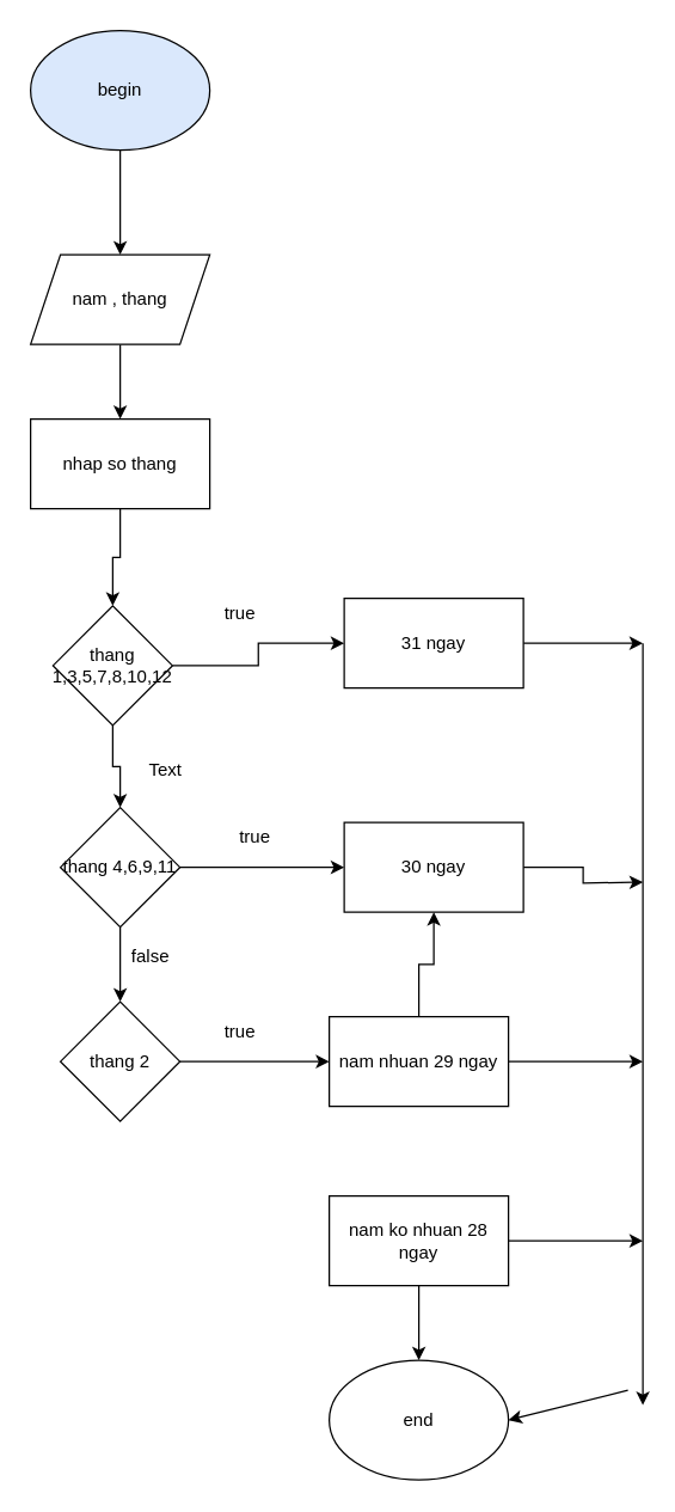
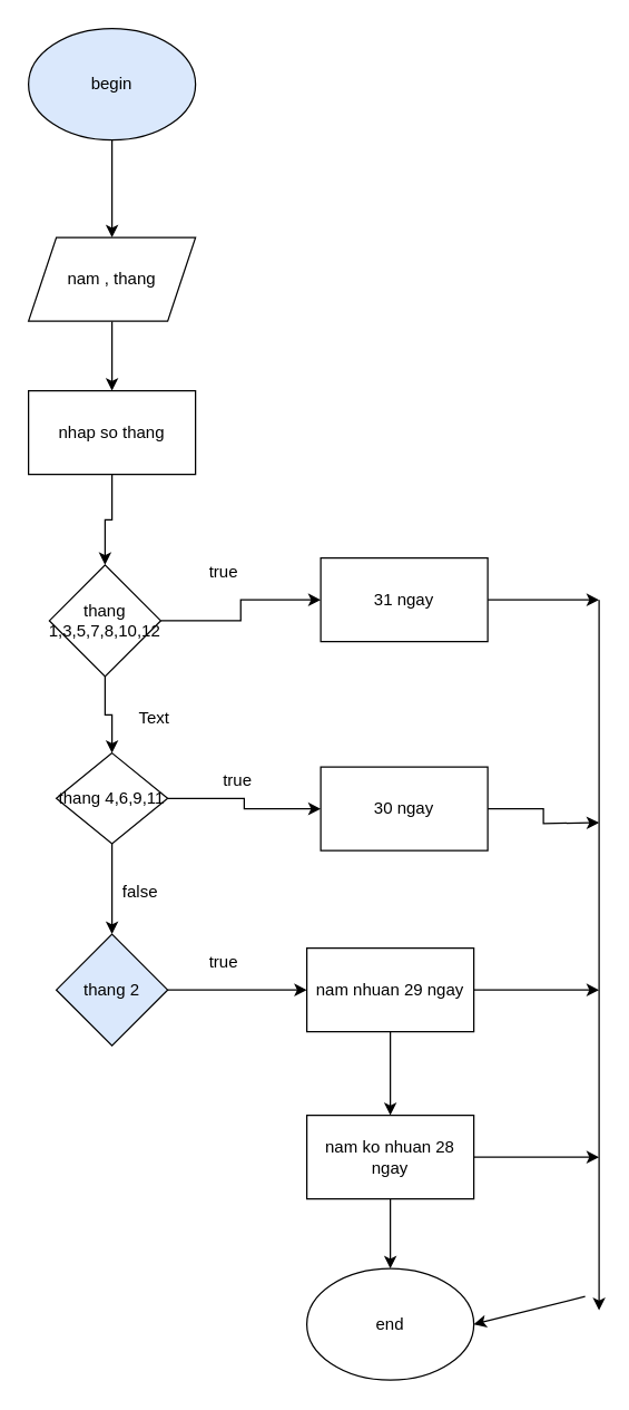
- <mxCell id="15" value="thang 4,6,9,11" style="rhombus;whiteSpace=wrap;html=1;" vertex="1" parent="1"><mxGeometry x="40" y="540" width="80" height="80" as="geometry" /></mxCell>
+ <mxCell id="15" value="thang 4,6,9,11" style="rhombus;whiteSpace=wrap;html=1;" vertex="1" parent="1"><mxGeometry x="40" y="540" width="80" height="65" as="geometry" /></mxCell>
- <mxCell id="20" style="edgeStyle=orthogonalEdgeStyle;rounded=0;orthogonalLoop=1;jettySize=auto;html=1;" edge="1" parent="1" source="22" target="17"><mxGeometry relative="1" as="geometry"><mxPoint x="280" y="830" as="targetPoint" /></mxGeometry></mxCell>
+ <mxCell id="20" style="edgeStyle=orthogonalEdgeStyle;rounded=0;orthogonalLoop=1;jettySize=auto;html=1;" edge="1" parent="1" source="22" target="25"><mxGeometry relative="1" as="geometry"><mxPoint x="280" y="830" as="targetPoint" /></mxGeometry></mxCell>
- <mxCell id="19" value="thang 2" style="rhombus;whiteSpace=wrap;html=1;" vertex="1" parent="1"><mxGeometry x="40" y="670" width="80" height="80" as="geometry" /></mxCell>
+ <mxCell id="19" value="thang 2" style="rhombus;whiteSpace=wrap;html=1;fillColor=#dae8fc;" vertex="1" parent="1"><mxGeometry x="40" y="670" width="80" height="80" as="geometry" /></mxCell>
